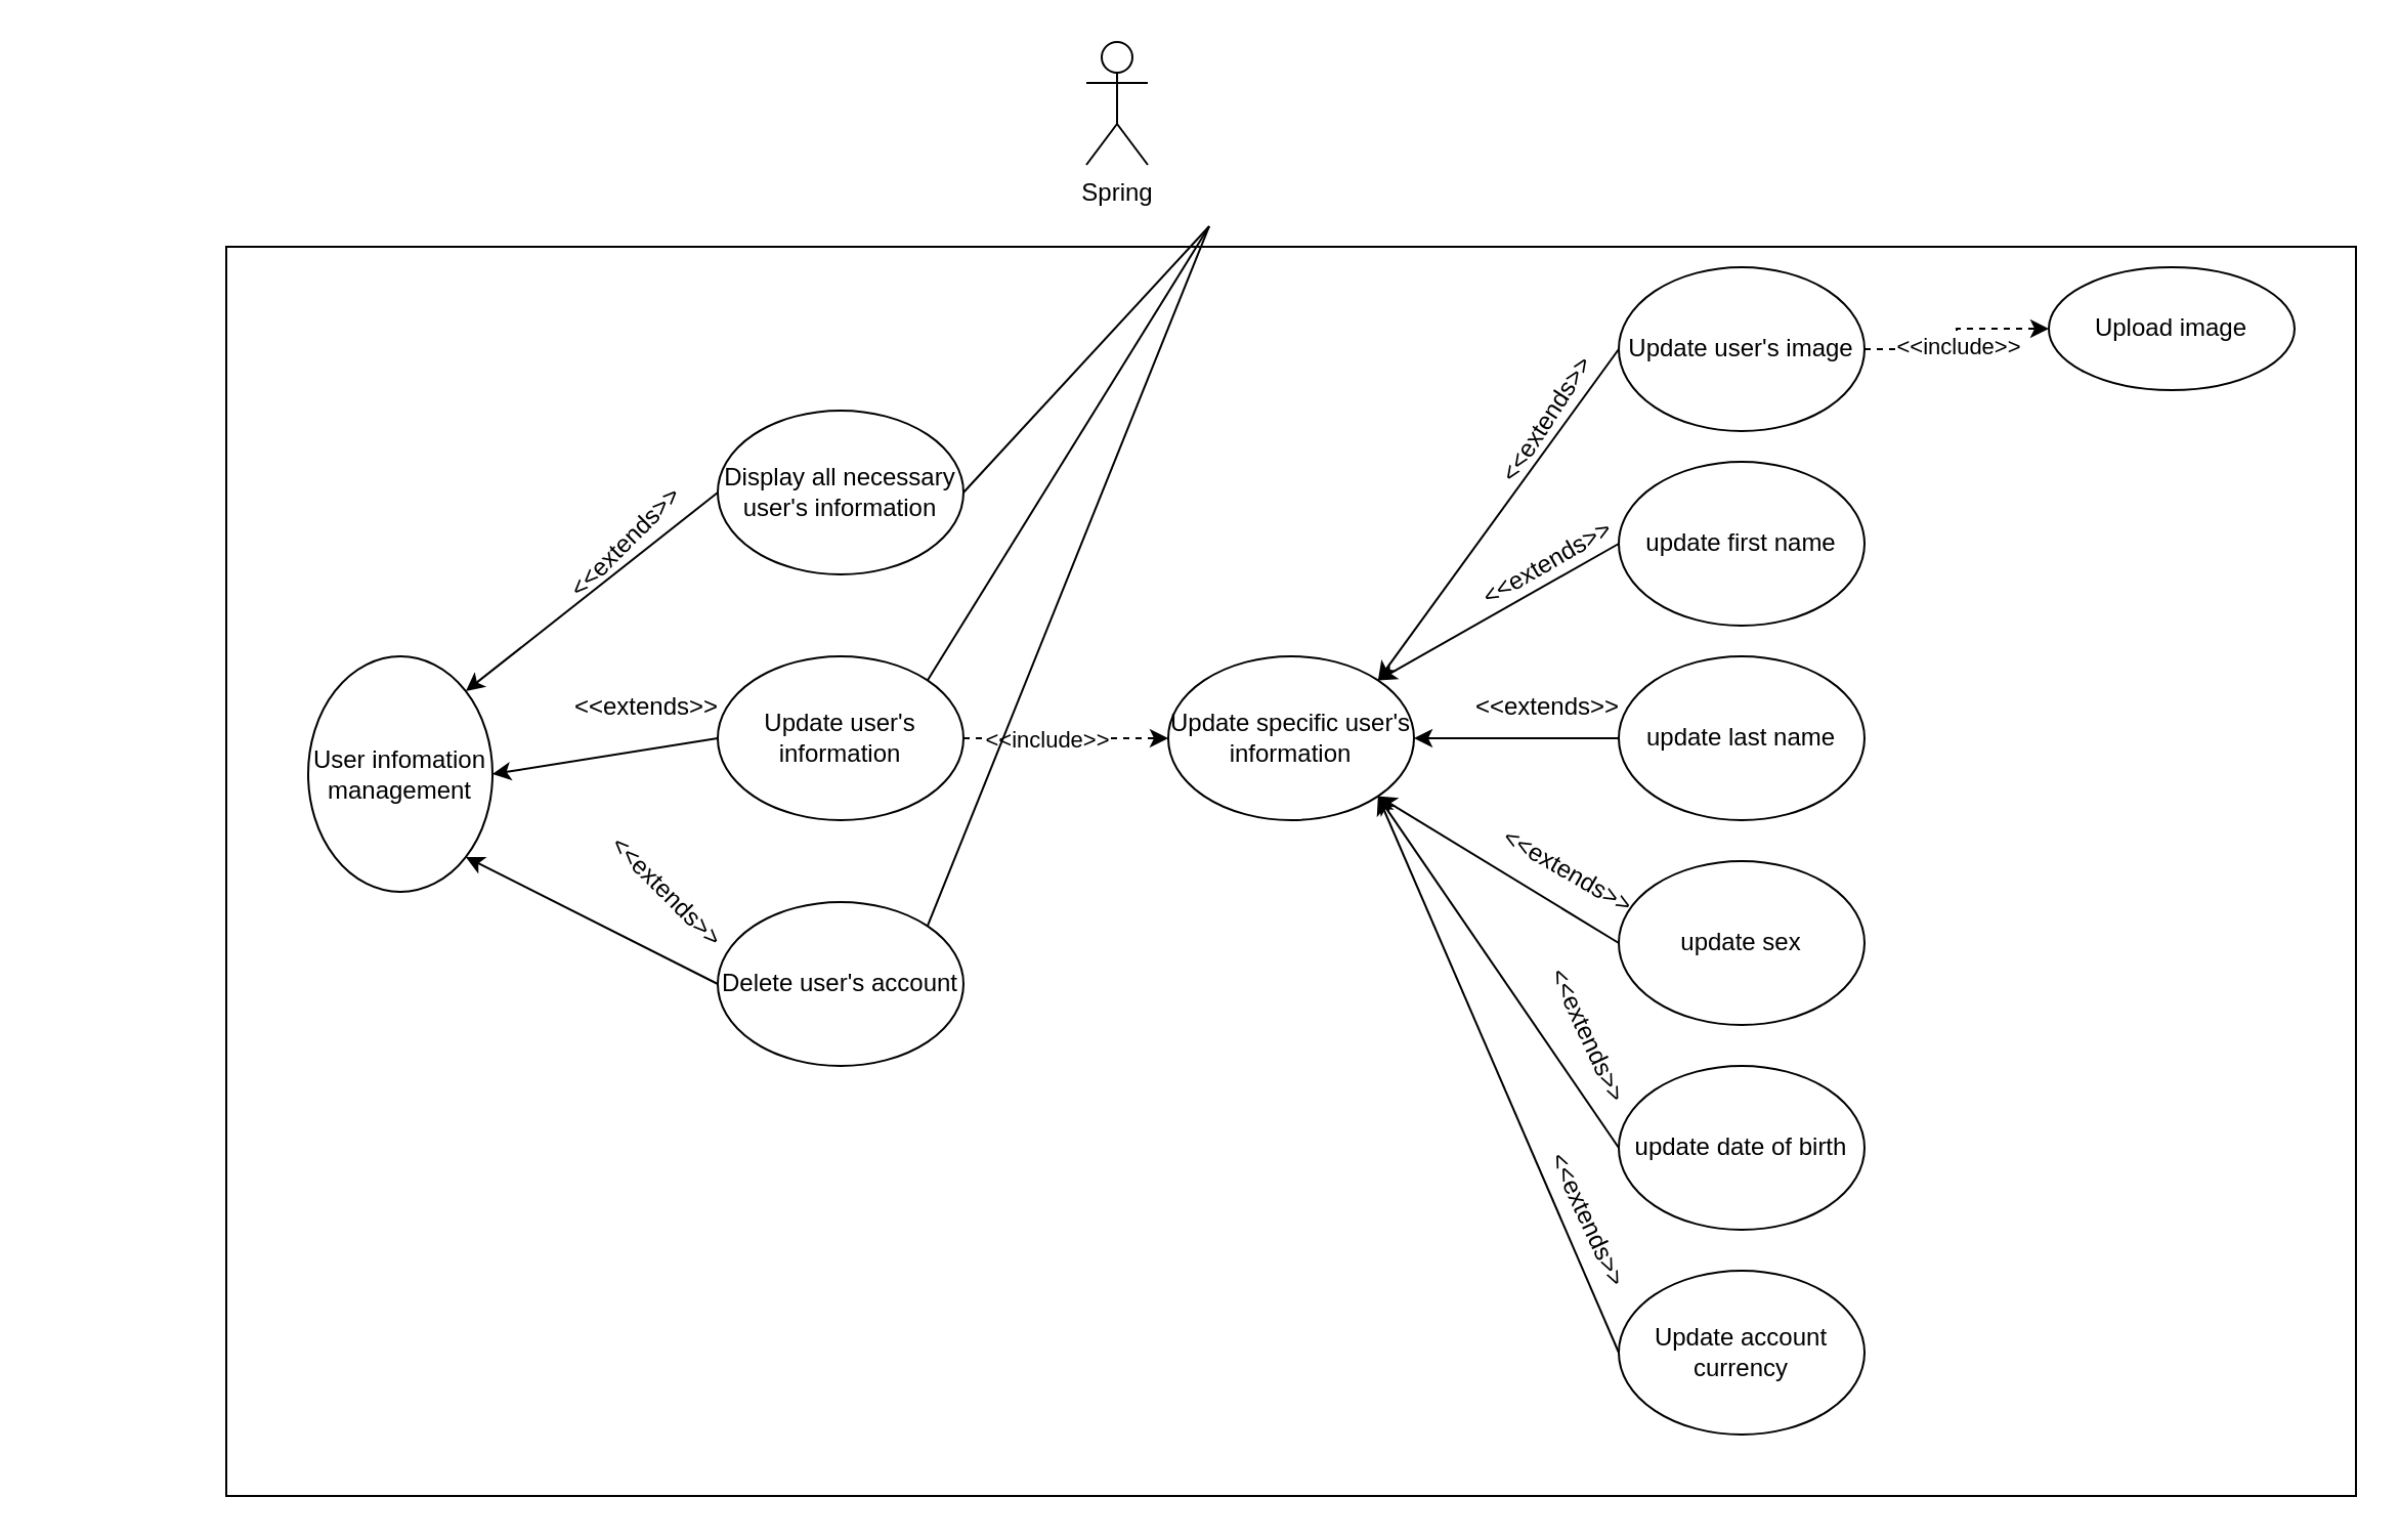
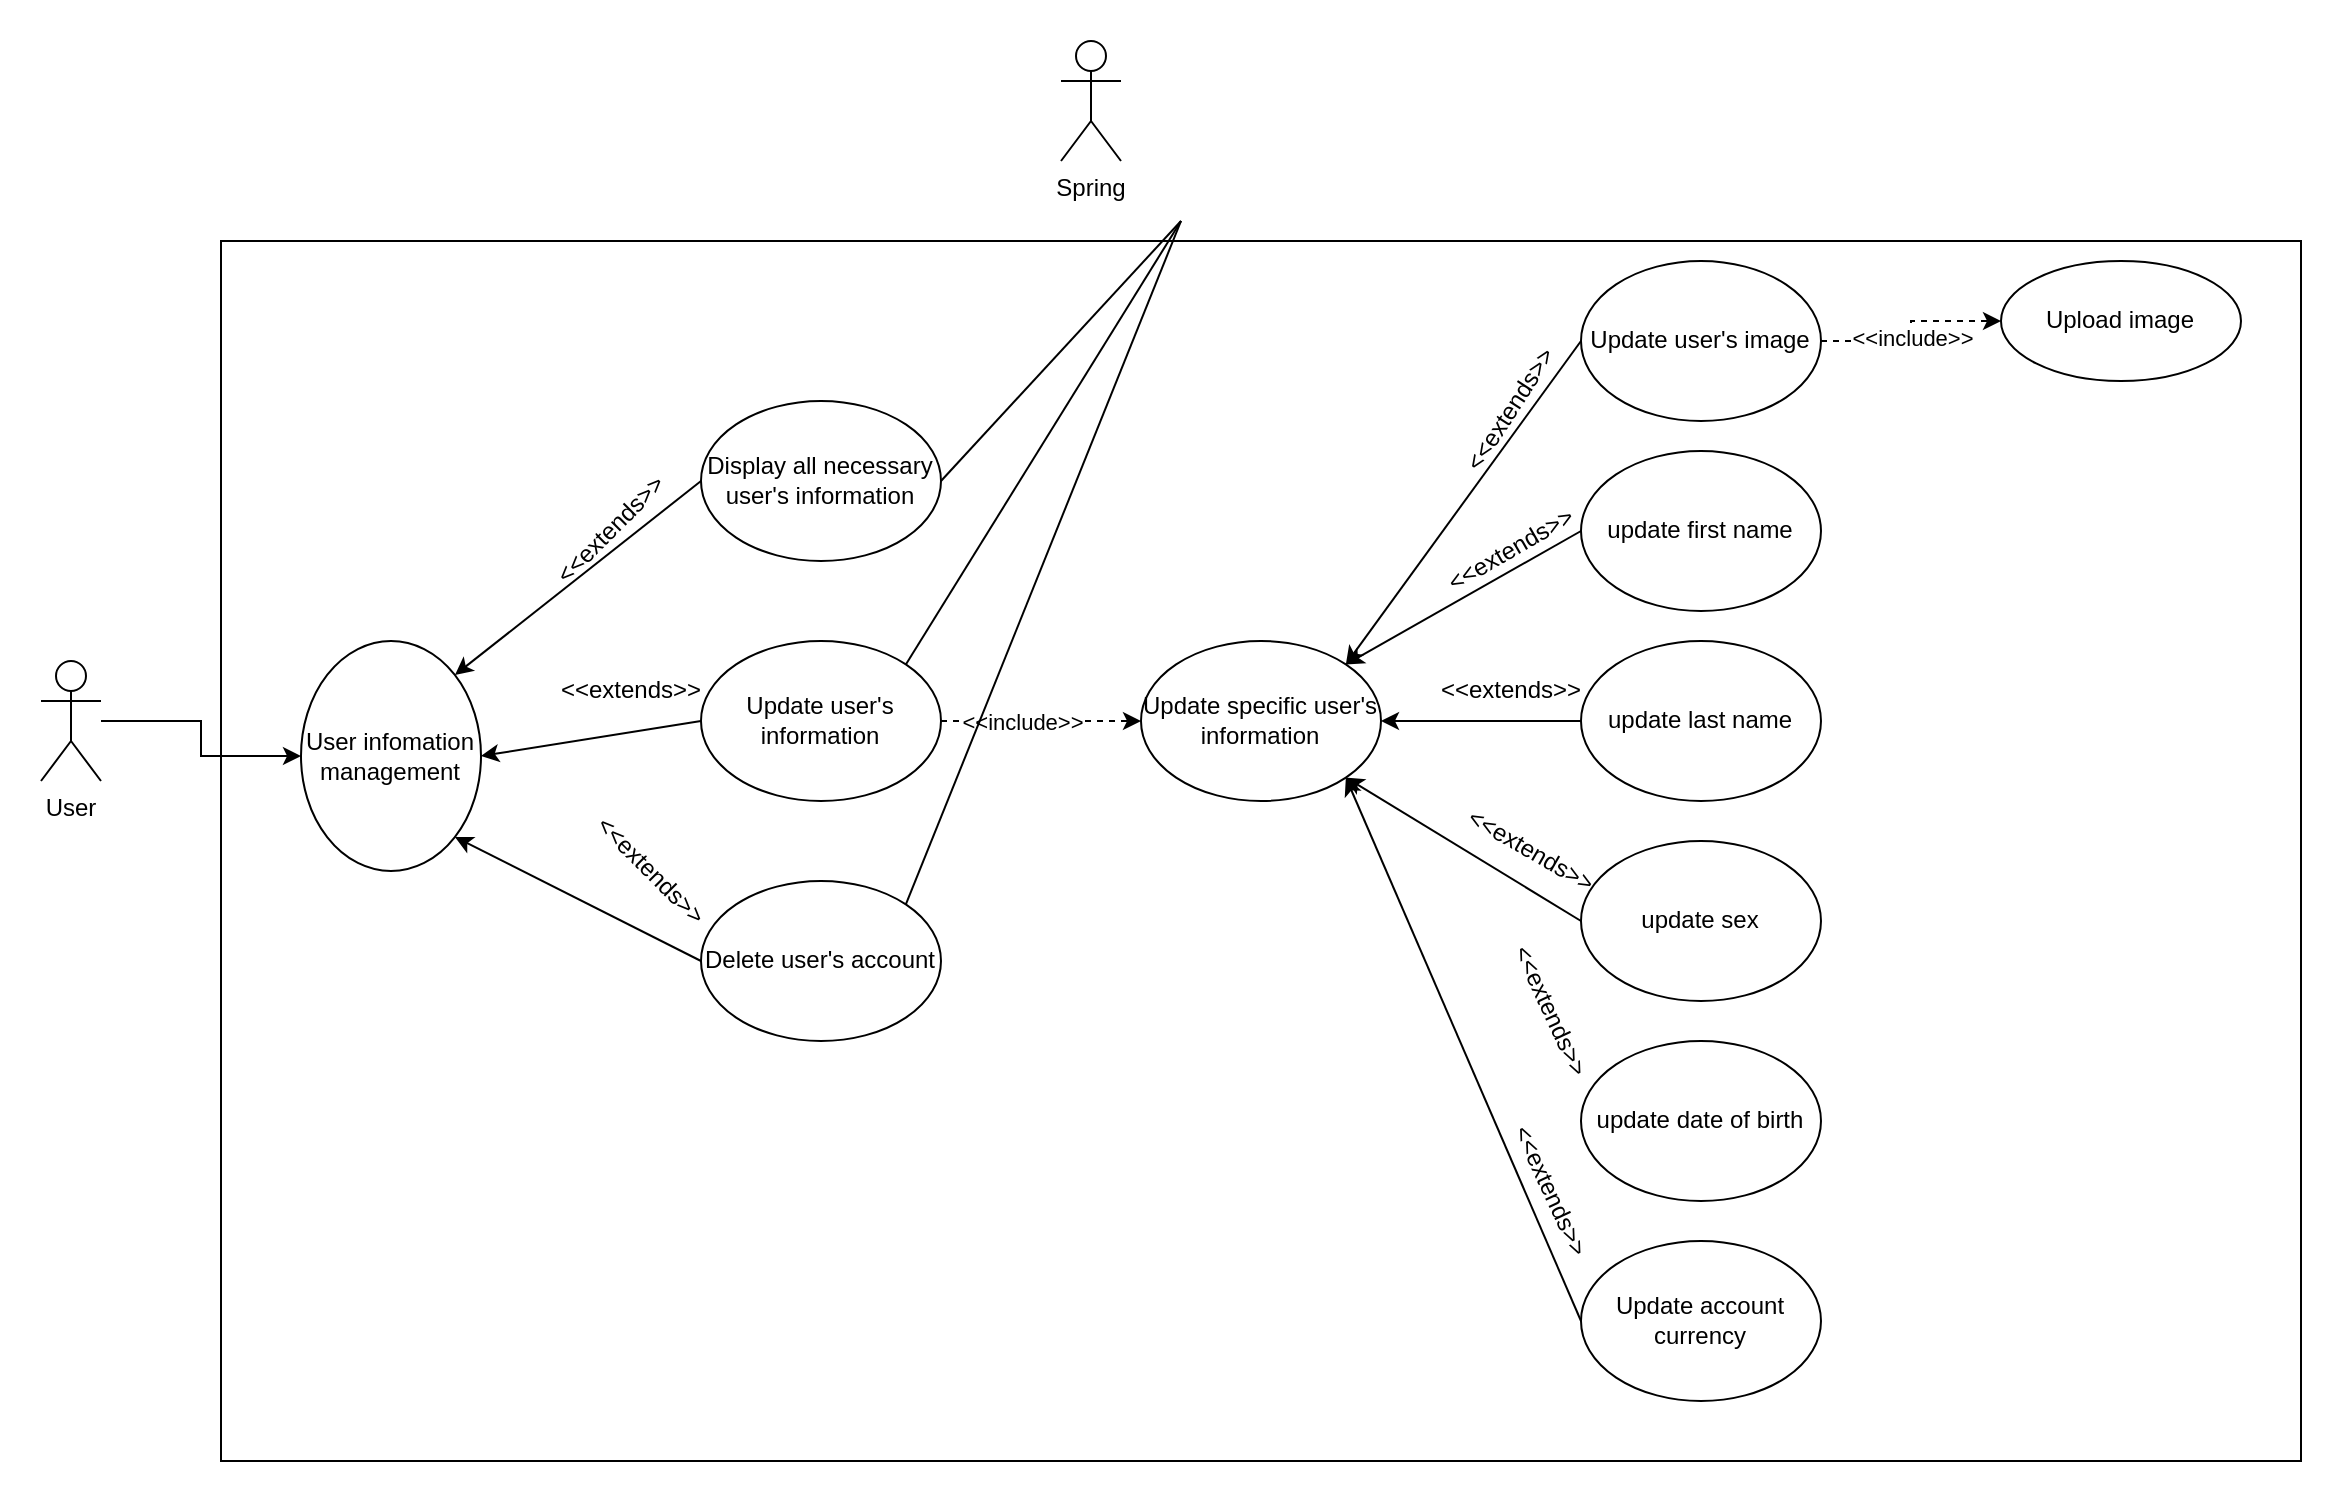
+ <mxCell id="3" value="User" style="shape=umlActor;verticalLabelPosition=bottom;verticalAlign=top;html=1;outlineConnect=0;" vertex="1" parent="1"><mxGeometry x="20" y="330" width="30" height="60" as="geometry" /></mxCell>
+ <mxCell id="2" style="edgeStyle=orthogonalEdgeStyle;rounded=0;orthogonalLoop=1;jettySize=auto;html=1;entryX=0;entryY=0.5;entryDx=0;entryDy=0;" edge="1" parent="1" source="3" target="4"><mxGeometry relative="1" as="geometry" /></mxCell>
- <mxCell id="21" value="" style="endArrow=classic;html=1;rounded=0;exitX=0;exitY=0.5;exitDx=0;exitDy=0;entryX=1;entryY=1;entryDx=0;entryDy=0;" edge="1" parent="1" source="18" target="13"><mxGeometry width="50" height="50" relative="1" as="geometry"><mxPoint x="530" y="510" as="sourcePoint" /><mxPoint x="580" y="460" as="targetPoint" /></mxGeometry></mxCell>
